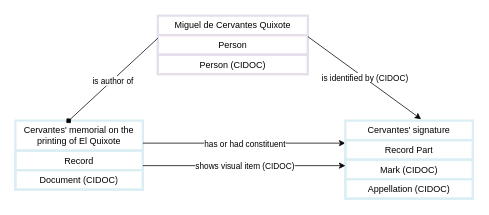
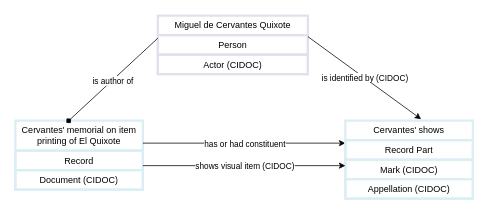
- <mxCell id="13" value="Person (CIDOC)" style="text;strokeColor=#E5DFEC;strokeWidth=3;fillColor=none;align=center;verticalAlign=top;spacingLeft=4;spacingRight=4;overflow=hidden;rotatable=0;points=[[0,0.5],[1,0.5]];portConstraint=eastwest;whiteSpace=wrap;html=1;" vertex="1" parent="11"><mxGeometry y="52" width="200" height="26" as="geometry" /></mxCell>
+ <mxCell id="13" value="Actor (CIDOC)" style="text;strokeColor=#E5DFEC;strokeWidth=3;fillColor=none;align=center;verticalAlign=top;spacingLeft=4;spacingRight=4;overflow=hidden;rotatable=0;points=[[0,0.5],[1,0.5]];portConstraint=eastwest;whiteSpace=wrap;html=1;" vertex="1" parent="11"><mxGeometry y="52" width="200" height="26" as="geometry" /></mxCell>
- <mxCell id="7" value="Cervantes' signature" style="swimlane;fontStyle=0;childLayout=stackLayout;horizontal=1;startSize=26;strokeColor=#DAEEF3;strokeWidth=3;fillColor=none;horizontalStack=0;resizeParent=1;resizeParentMax=0;resizeLast=0;collapsible=1;marginBottom=0;whiteSpace=wrap;html=1;" vertex="1" parent="1"><mxGeometry x="460" y="160" width="170" height="104" as="geometry" /></mxCell>
+ <mxCell id="7" value="Cervantes' shows" style="swimlane;fontStyle=0;childLayout=stackLayout;horizontal=1;startSize=26;strokeColor=#DAEEF3;strokeWidth=3;fillColor=none;horizontalStack=0;resizeParent=1;resizeParentMax=0;resizeLast=0;collapsible=1;marginBottom=0;whiteSpace=wrap;html=1;" vertex="1" parent="1"><mxGeometry x="460" y="160" width="170" height="104" as="geometry" /></mxCell>
- <mxCell id="2" value="Cervantes' memorial on the printing of El Quixote" style="swimlane;fontStyle=0;childLayout=stackLayout;horizontal=1;startSize=40;strokeColor=#DAEEF3;strokeWidth=3;fillColor=none;horizontalStack=0;resizeParent=1;resizeParentMax=0;resizeLast=0;collapsible=1;marginBottom=0;whiteSpace=wrap;html=1;" vertex="1" parent="1"><mxGeometry x="20" y="160" width="170" height="92" as="geometry" /></mxCell>
+ <mxCell id="2" value="Cervantes' memorial on item printing of El Quixote" style="swimlane;fontStyle=0;childLayout=stackLayout;horizontal=1;startSize=40;strokeColor=#DAEEF3;strokeWidth=3;fillColor=none;horizontalStack=0;resizeParent=1;resizeParentMax=0;resizeLast=0;collapsible=1;marginBottom=0;whiteSpace=wrap;html=1;" vertex="1" parent="1"><mxGeometry x="20" y="160" width="170" height="92" as="geometry" /></mxCell>
